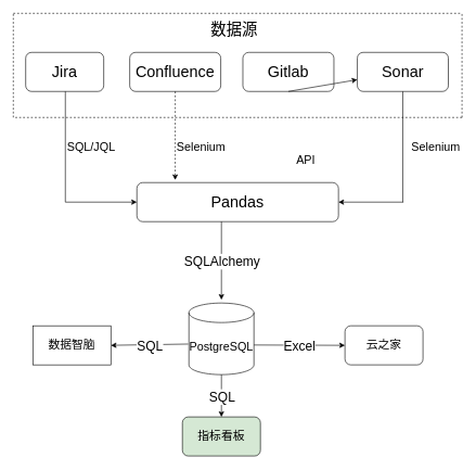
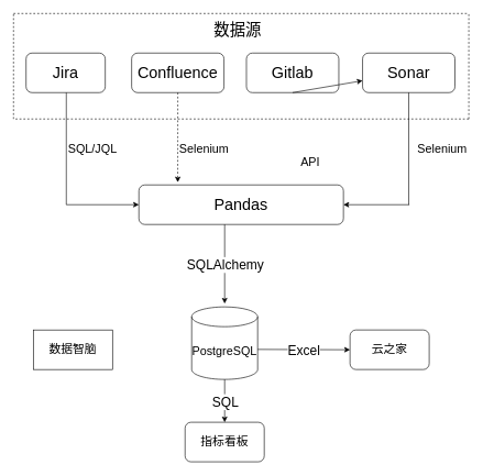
- <mxCell id="28" value="" style="endArrow=classic;html=1;rounded=0;exitX=-0.01;exitY=0.573;exitDx=0;exitDy=0;exitPerimeter=0;entryX=1;entryY=0.5;entryDx=0;entryDy=0;" edge="1" parent="1" source="2" target="25"><mxGeometry relative="1" as="geometry"><mxPoint x="310" y="490" as="sourcePoint" /><mxPoint x="410" y="490" as="targetPoint" /></mxGeometry></mxCell>
- <mxCell id="29" value="SQL" style="edgeLabel;resizable=0;html=1;align=center;verticalAlign=middle;fontSize=20;" connectable="0" vertex="1" parent="28"><mxGeometry relative="1" as="geometry" /></mxCell>
- <mxCell id="32" value="指标看板" style="rounded=1;whiteSpace=wrap;html=1;fontSize=18;fillColor=#d5e8d4;" vertex="1" parent="1"><mxGeometry x="280" y="640" width="120" height="60" as="geometry" /></mxCell>
+ <mxCell id="32" value="指标看板" style="rounded=1;whiteSpace=wrap;html=1;fontSize=18;" vertex="1" parent="1"><mxGeometry x="280" y="640" width="120" height="60" as="geometry" /></mxCell>
